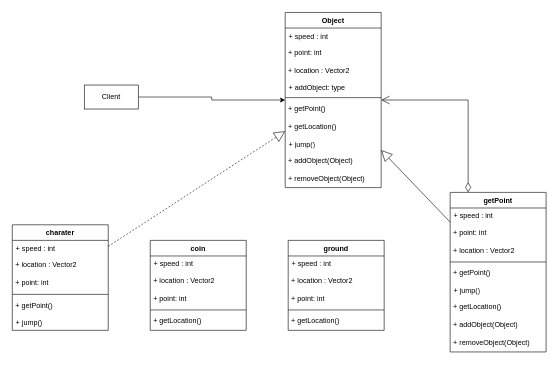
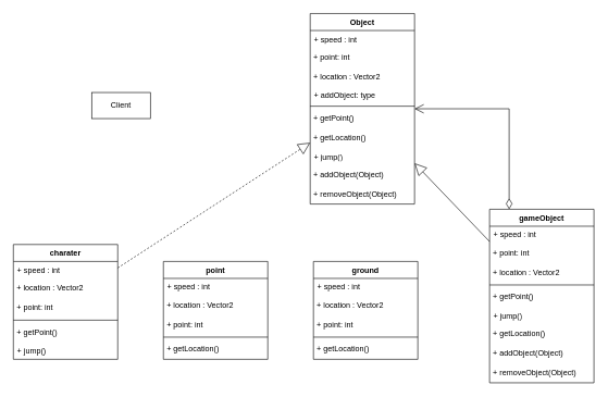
- <mxCell id="36" style="edgeStyle=orthogonalEdgeStyle;rounded=0;orthogonalLoop=1;jettySize=auto;html=1;" edge="1" parent="1" source="37" target="25"><mxGeometry relative="1" as="geometry" /></mxCell>
- <mxCell id="2" value="getPoint" style="swimlane;fontStyle=1;align=center;verticalAlign=top;childLayout=stackLayout;horizontal=1;startSize=26;horizontalStack=0;resizeParent=1;resizeParentMax=0;resizeLast=0;collapsible=1;marginBottom=0;whiteSpace=wrap;html=1;" vertex="1" parent="1"><mxGeometry x="750" y="320" width="160" height="266" as="geometry" /></mxCell>
+ <mxCell id="2" value="gameObject" style="swimlane;fontStyle=1;align=center;verticalAlign=top;childLayout=stackLayout;horizontal=1;startSize=26;horizontalStack=0;resizeParent=1;resizeParentMax=0;resizeLast=0;collapsible=1;marginBottom=0;whiteSpace=wrap;html=1;" vertex="1" parent="1"><mxGeometry x="750" y="320" width="160" height="266" as="geometry" /></mxCell>
- <mxCell id="19" value="coin" style="swimlane;fontStyle=1;align=center;verticalAlign=top;childLayout=stackLayout;horizontal=1;startSize=26;horizontalStack=0;resizeParent=1;resizeParentMax=0;resizeLast=0;collapsible=1;marginBottom=0;whiteSpace=wrap;html=1;" vertex="1" parent="1"><mxGeometry x="250" y="400" width="160" height="150" as="geometry" /></mxCell>
+ <mxCell id="19" value="point" style="swimlane;fontStyle=1;align=center;verticalAlign=top;childLayout=stackLayout;horizontal=1;startSize=26;horizontalStack=0;resizeParent=1;resizeParentMax=0;resizeLast=0;collapsible=1;marginBottom=0;whiteSpace=wrap;html=1;" vertex="1" parent="1"><mxGeometry x="250" y="400" width="160" height="150" as="geometry" /></mxCell>
